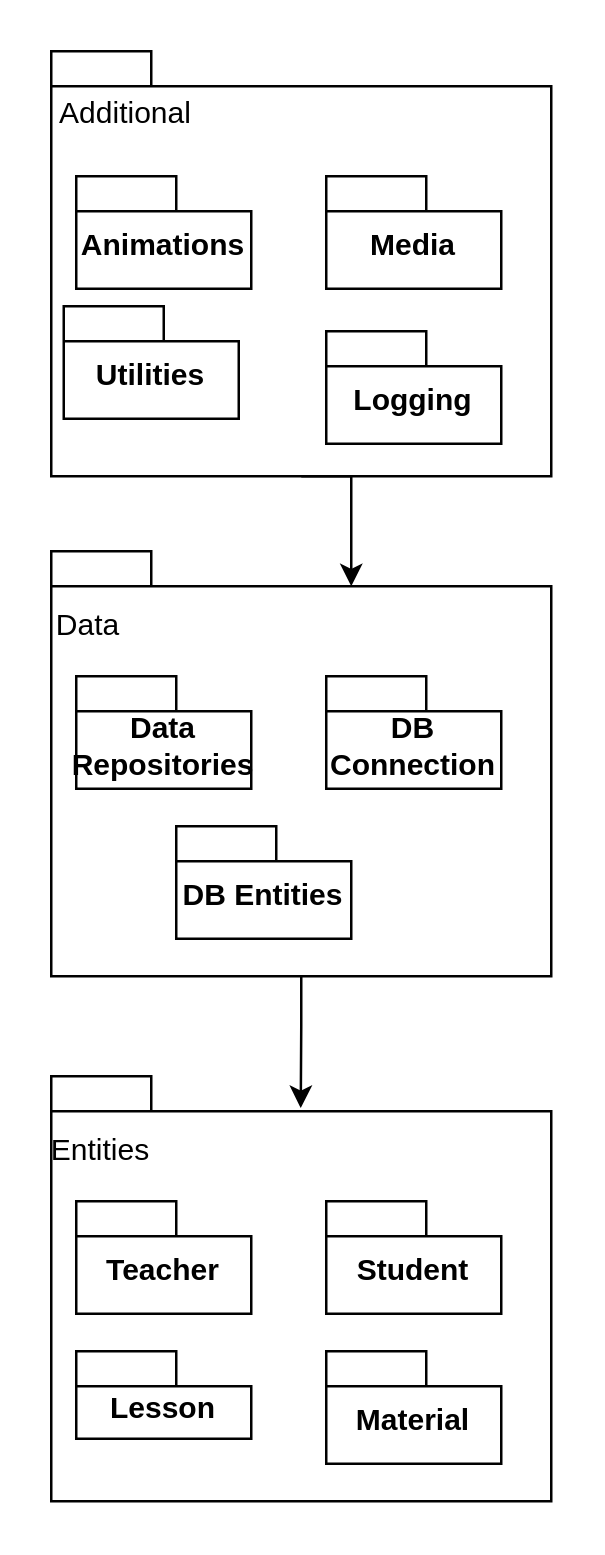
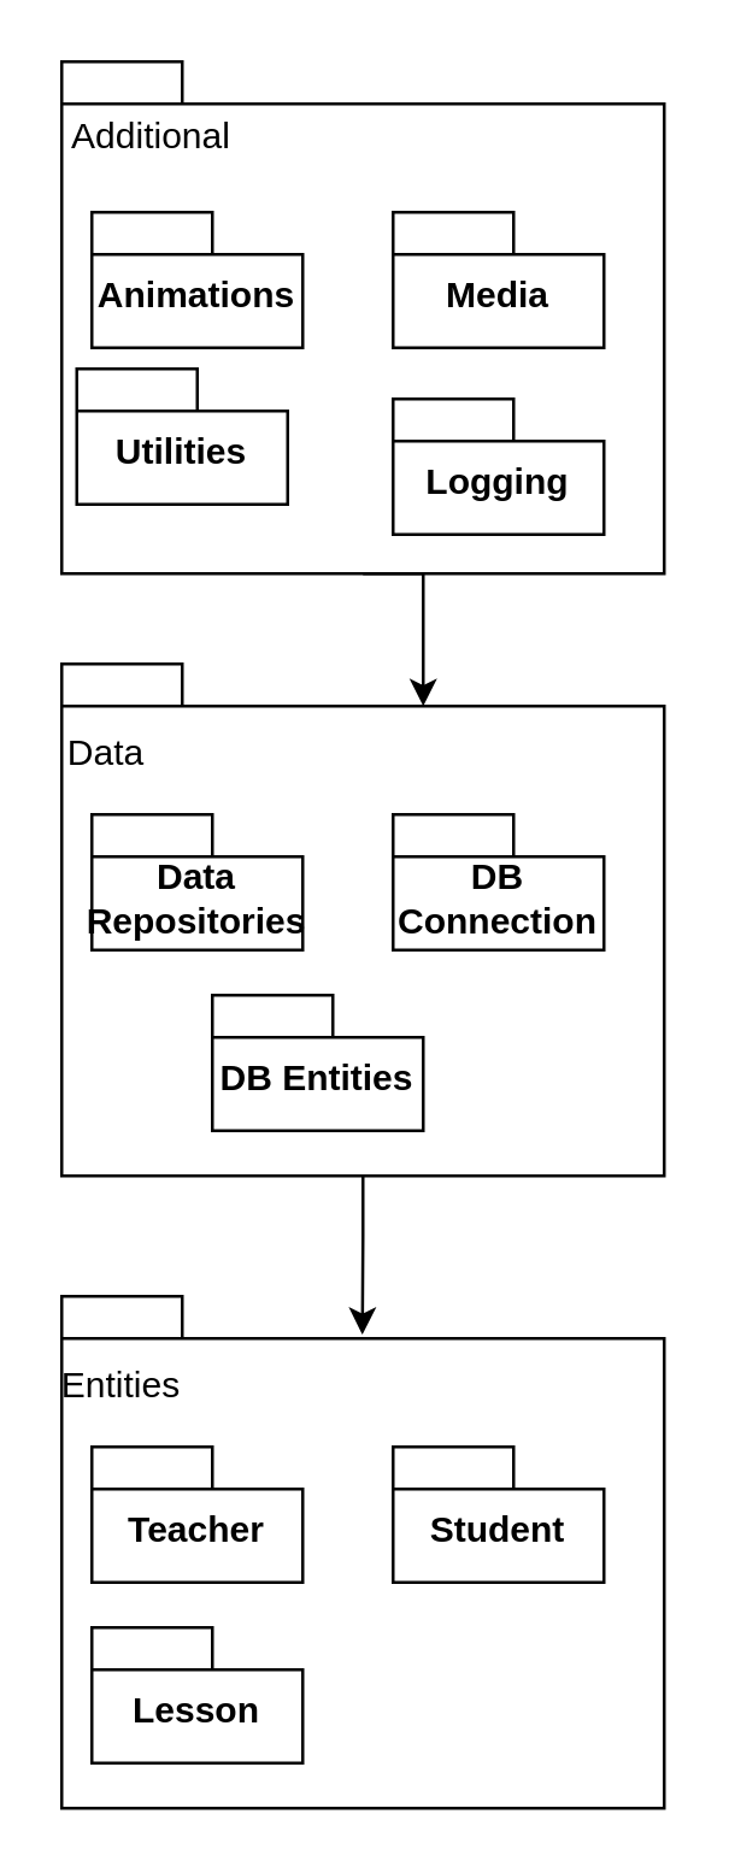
- <mxCell id="16" value="Lesson" style="shape=folder;fontStyle=1;spacingTop=10;tabWidth=40;tabHeight=14;tabPosition=left;html=1;whiteSpace=wrap;" vertex="1" parent="1"><mxGeometry x="30" y="540" width="70" height="35" as="geometry" /></mxCell>
+ <mxCell id="16" value="Lesson" style="shape=folder;fontStyle=1;spacingTop=10;tabWidth=40;tabHeight=14;tabPosition=left;html=1;whiteSpace=wrap;" vertex="1" parent="1"><mxGeometry x="30" y="540" width="70" height="45" as="geometry" /></mxCell>
- <mxCell id="18" value="Material" style="shape=folder;fontStyle=1;spacingTop=10;tabWidth=40;tabHeight=14;tabPosition=left;html=1;whiteSpace=wrap;" vertex="1" parent="1"><mxGeometry x="130" y="540" width="70" height="45" as="geometry" /></mxCell>
